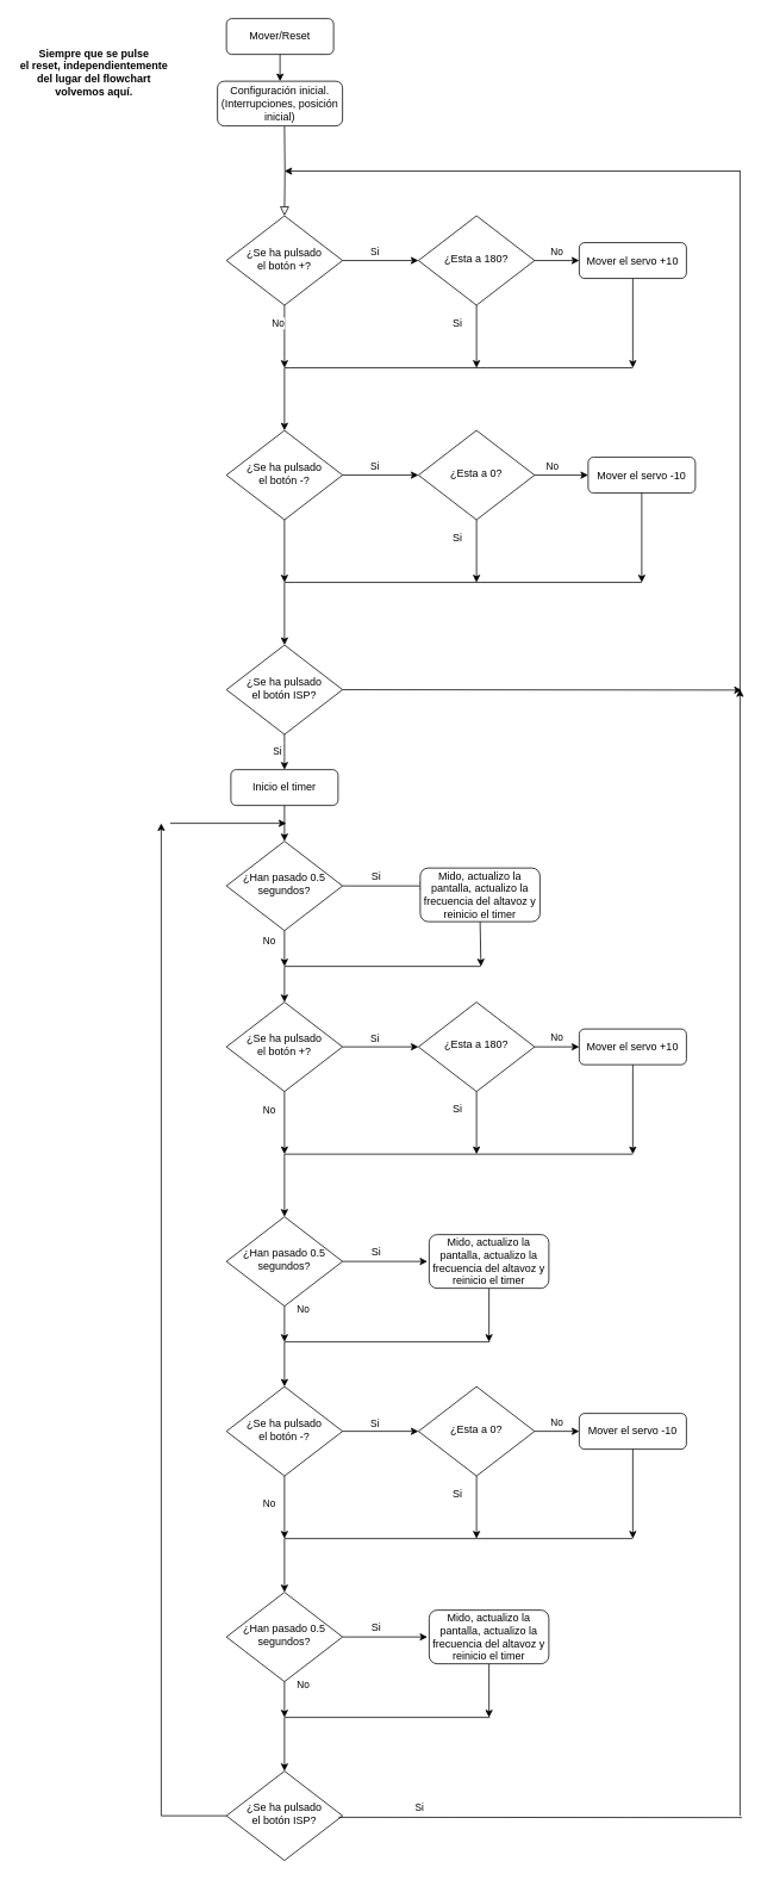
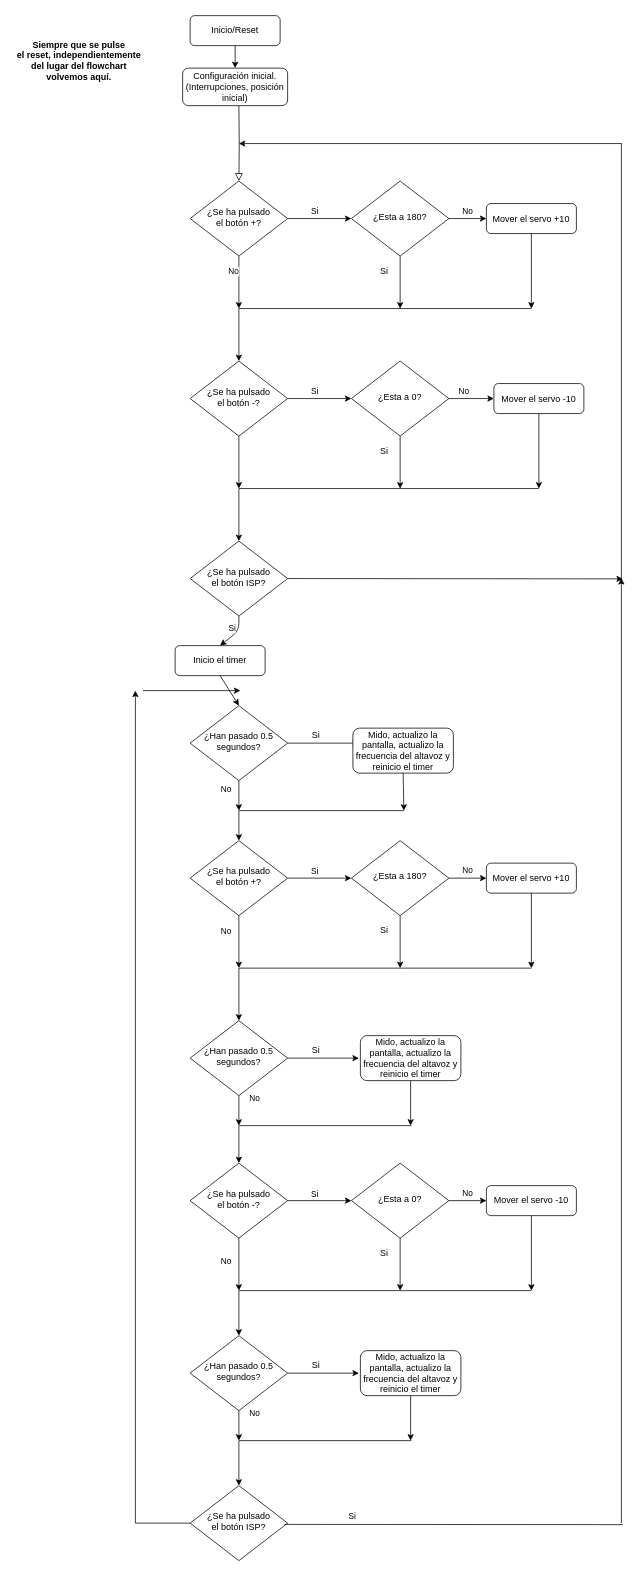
- <mxCell id="3" value="Mover/Reset" style="rounded=1;whiteSpace=wrap;html=1;fontSize=12;glass=0;strokeWidth=1;shadow=0;" parent="1" vertex="1"><mxGeometry x="253" y="20" width="120" height="40" as="geometry" /></mxCell>
+ <mxCell id="3" value="Inicio/Reset" style="rounded=1;whiteSpace=wrap;html=1;fontSize=12;glass=0;strokeWidth=1;shadow=0;" parent="1" vertex="1"><mxGeometry x="253" y="20" width="120" height="40" as="geometry" /></mxCell>
- <mxCell id="6" value="Inicio el timer" style="rounded=1;whiteSpace=wrap;html=1;fontSize=12;glass=0;strokeWidth=1;shadow=0;" parent="1" vertex="1"><mxGeometry x="258" y="860" width="120" height="40" as="geometry" /></mxCell>
+ <mxCell id="6" value="Inicio el timer" style="rounded=1;whiteSpace=wrap;html=1;fontSize=12;glass=0;strokeWidth=1;shadow=0;" parent="1" vertex="1"><mxGeometry x="233" y="860" width="120" height="40" as="geometry" /></mxCell>
